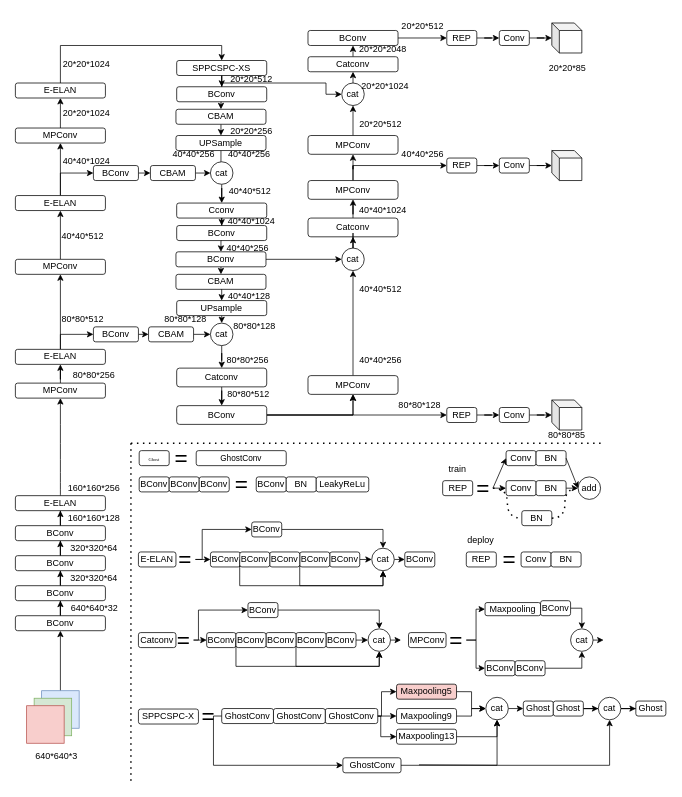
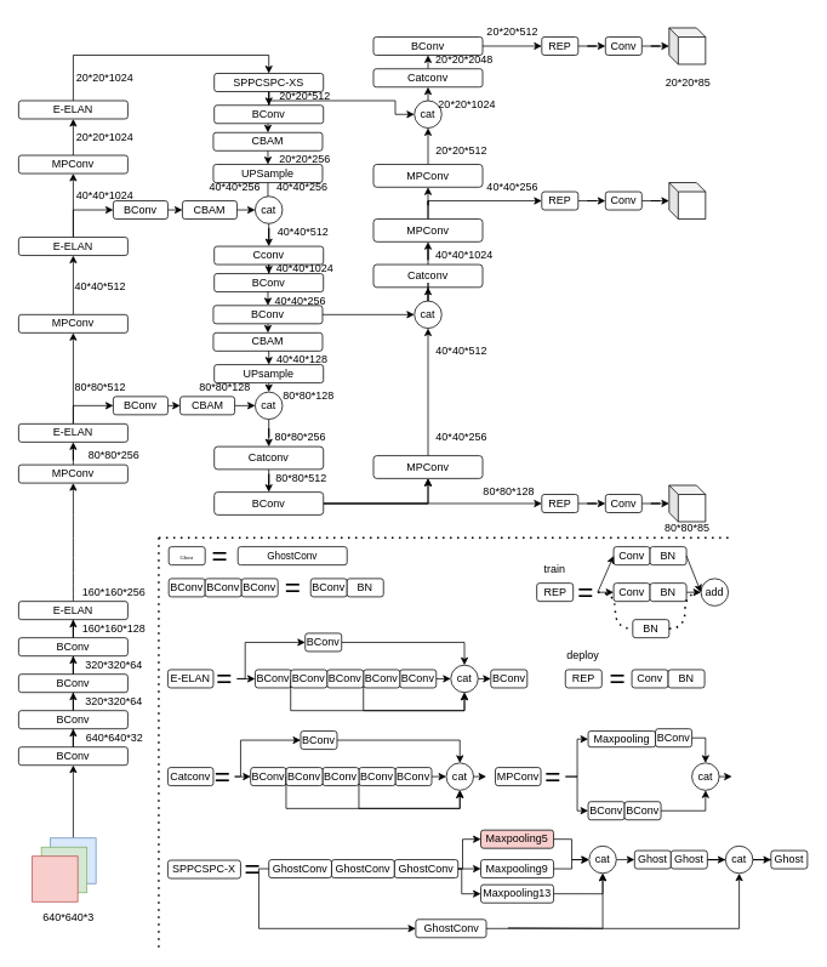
- <mxCell id="97" value="LeakyReLu" style="rounded=1;whiteSpace=wrap;html=1;" parent="1" vertex="1"><mxGeometry x="421" y="635" width="70" height="20" as="geometry" /></mxCell>
